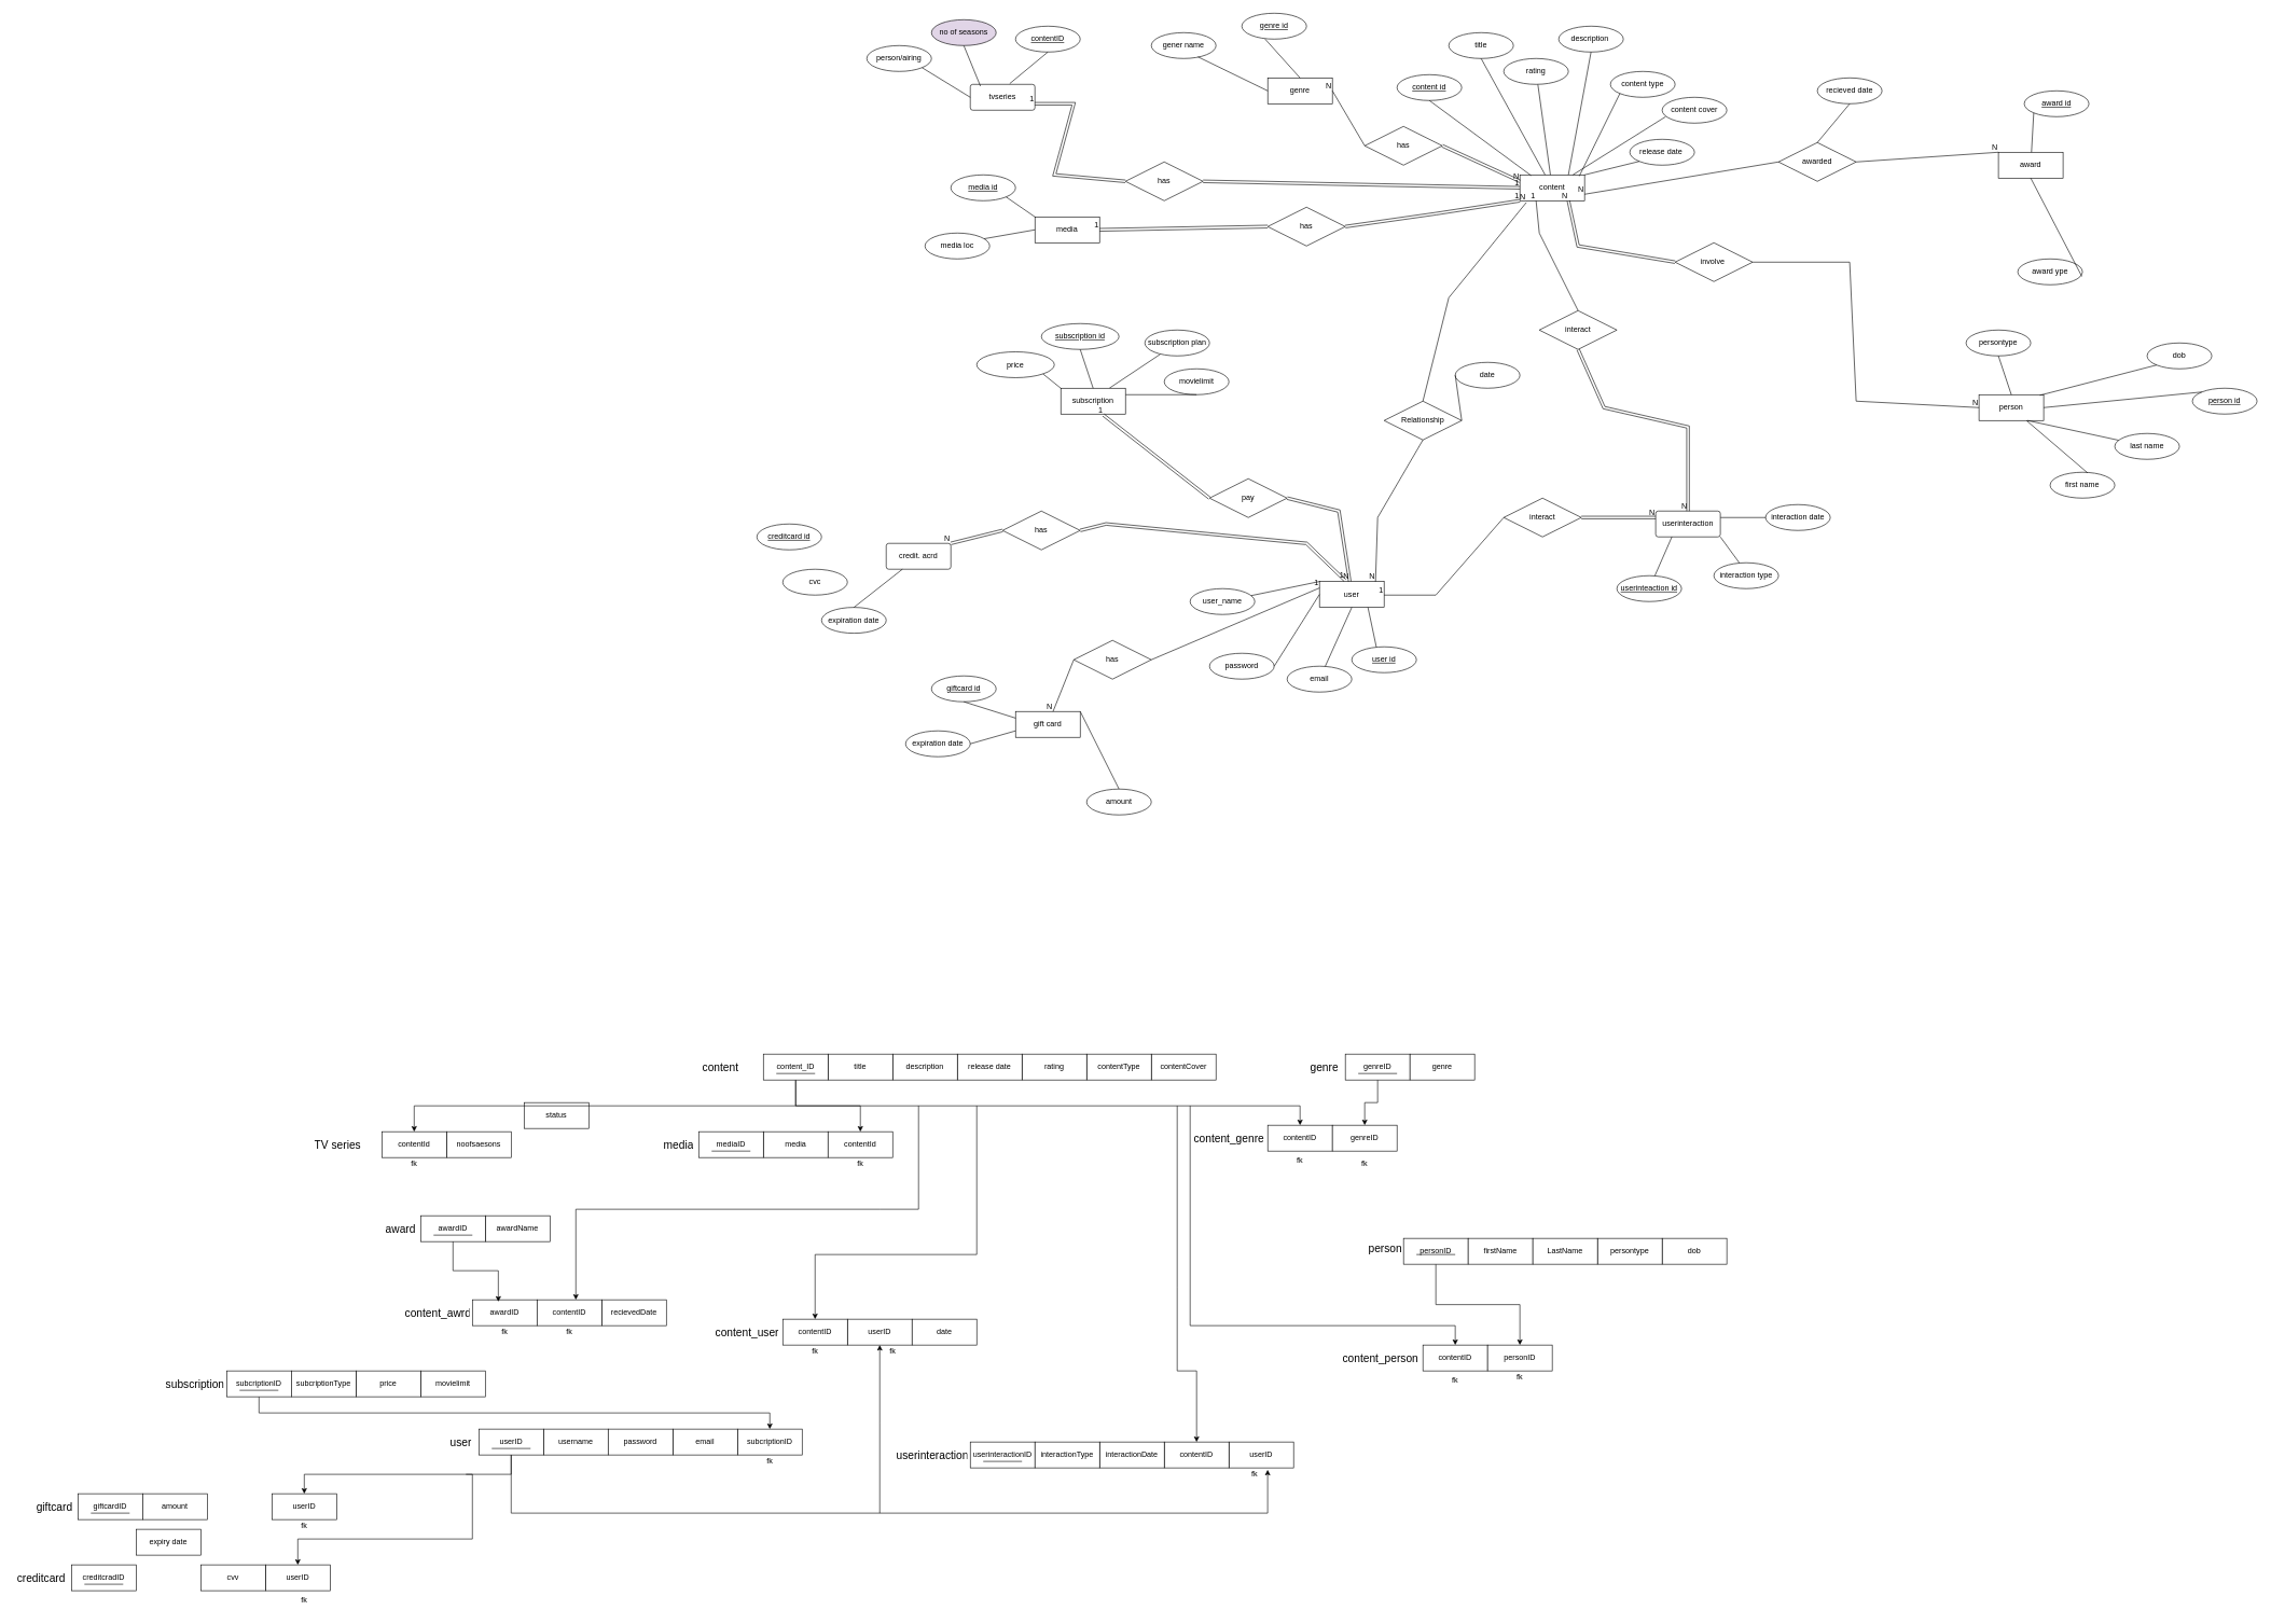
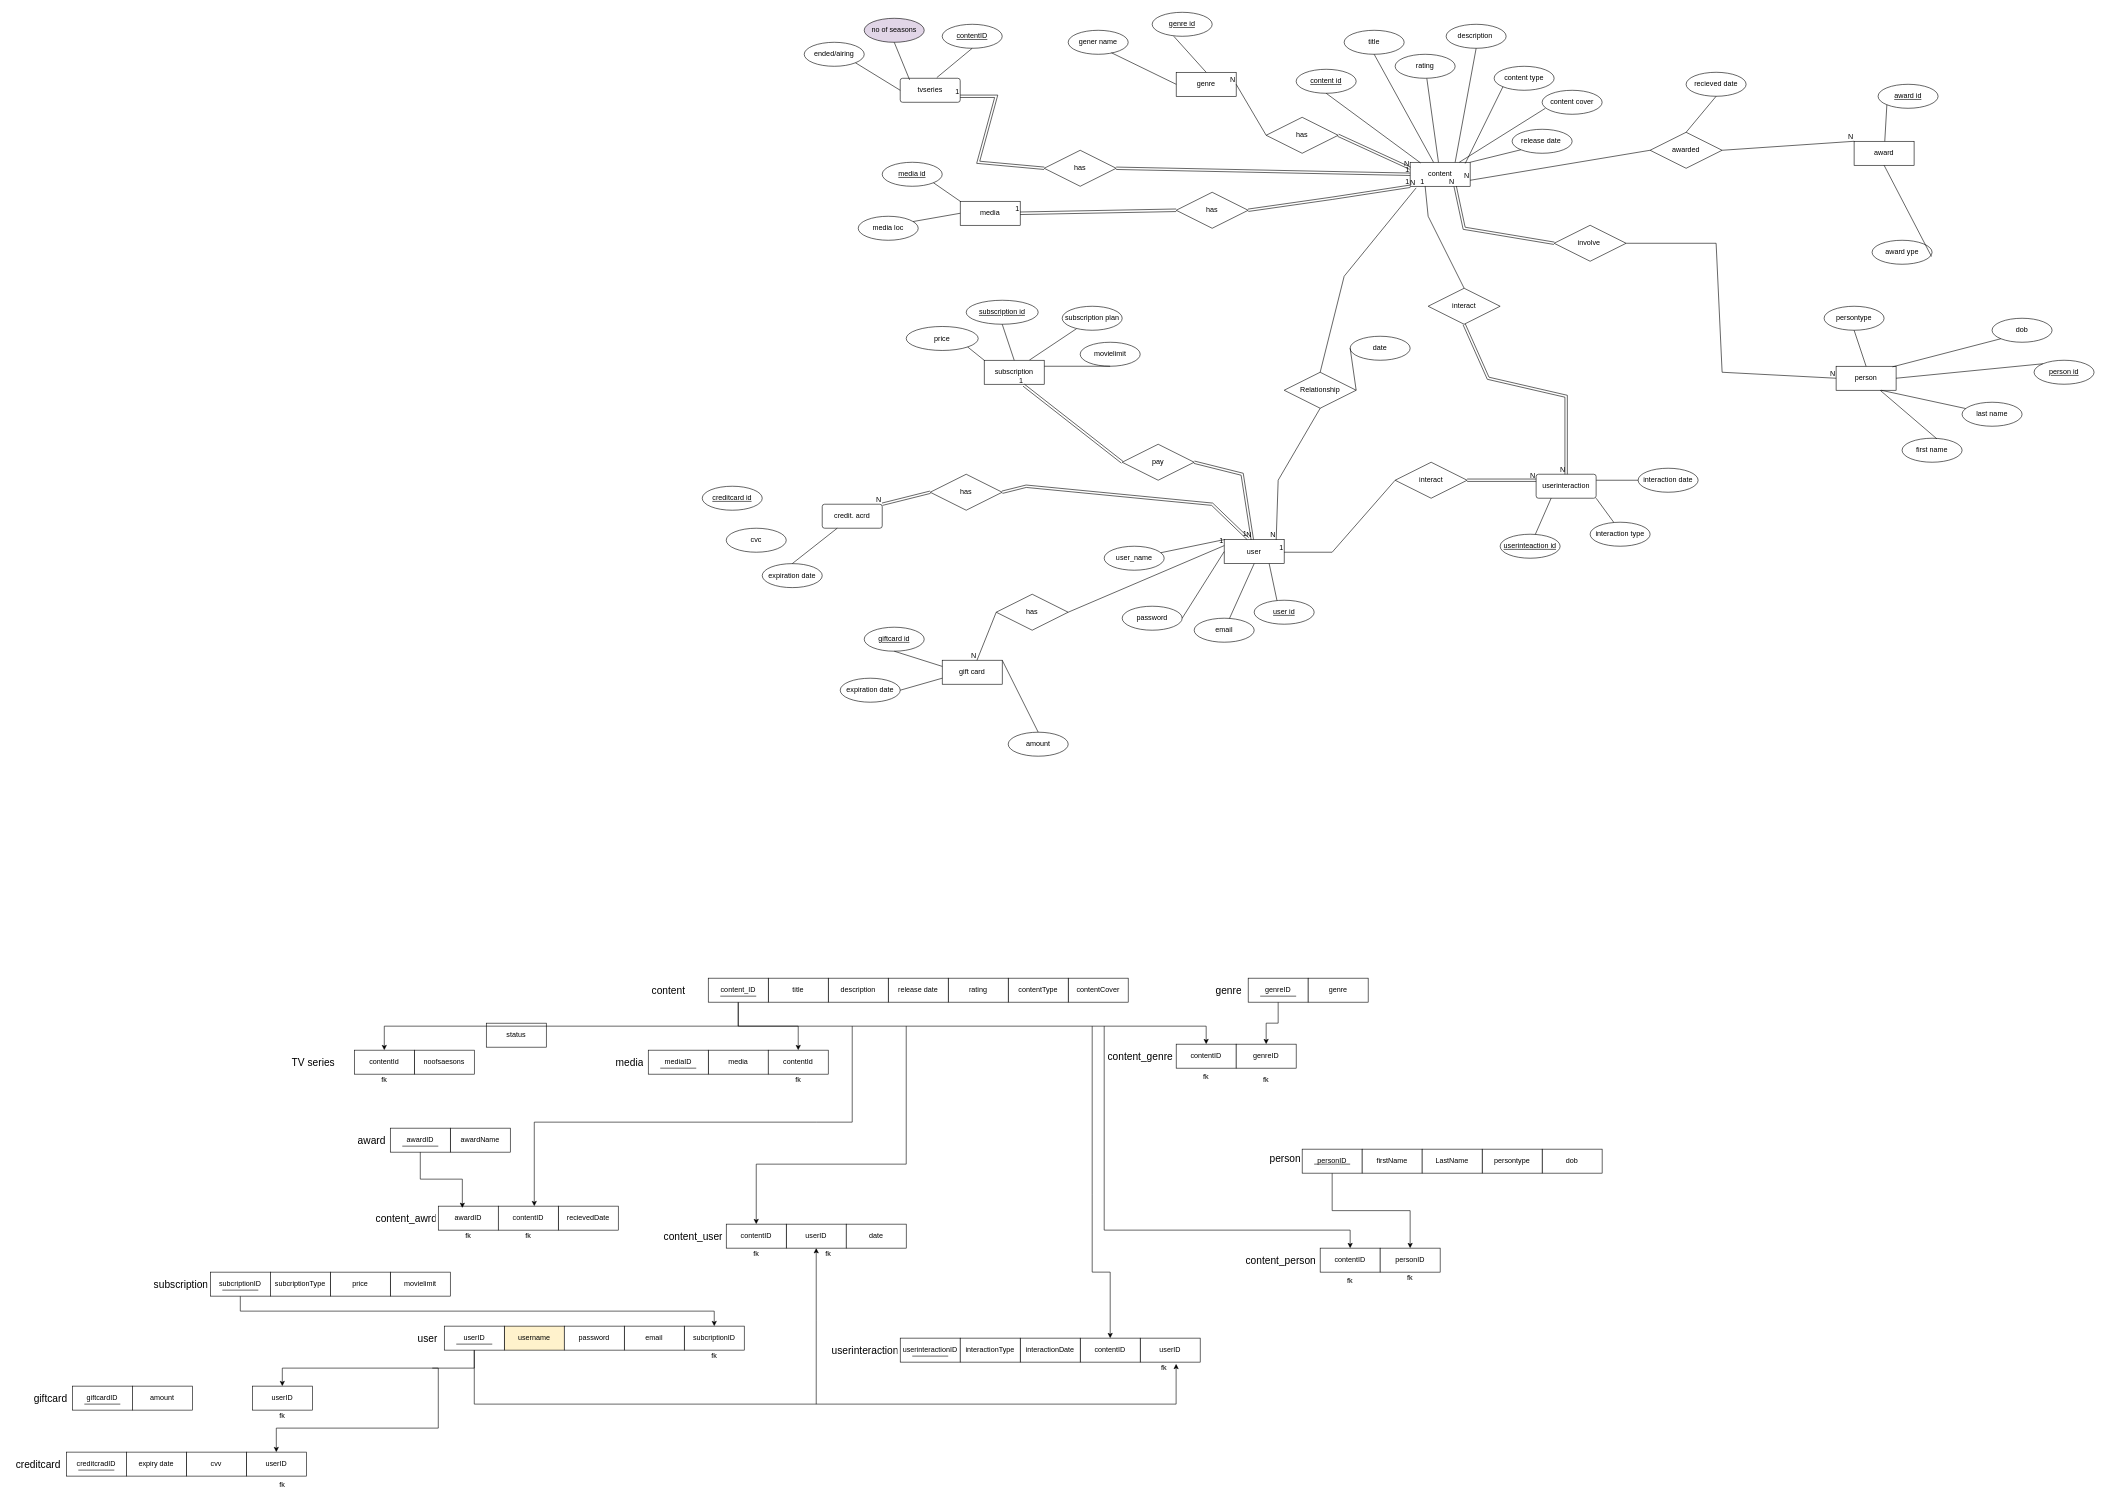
- <mxCell id="123" value="person/airing" style="ellipse;whiteSpace=wrap;html=1;align=center;labelBackgroundColor=none;" parent="1" vertex="1"><mxGeometry x="1340" y="70" width="100" height="40" as="geometry" /></mxCell>
+ <mxCell id="123" value="ended/airing" style="ellipse;whiteSpace=wrap;html=1;align=center;labelBackgroundColor=none;" parent="1" vertex="1"><mxGeometry x="1340" y="70" width="100" height="40" as="geometry" /></mxCell>
- <mxCell id="181" value="username" style="whiteSpace=wrap;html=1;align=center;" vertex="1" parent="1"><mxGeometry x="840" y="2210" width="100" height="40" as="geometry" /></mxCell>
+ <mxCell id="181" value="username" style="whiteSpace=wrap;html=1;align=center;fillColor=#fff2cc;" vertex="1" parent="1"><mxGeometry x="840" y="2210" width="100" height="40" as="geometry" /></mxCell>
- <mxCell id="196" value="expiry date" style="whiteSpace=wrap;html=1;align=center;" vertex="1" parent="1"><mxGeometry x="210" y="2365" width="100" height="40" as="geometry" /></mxCell>
+ <mxCell id="196" value="expiry date" style="whiteSpace=wrap;html=1;align=center;" vertex="1" parent="1"><mxGeometry x="210" y="2420" width="100" height="40" as="geometry" /></mxCell>
